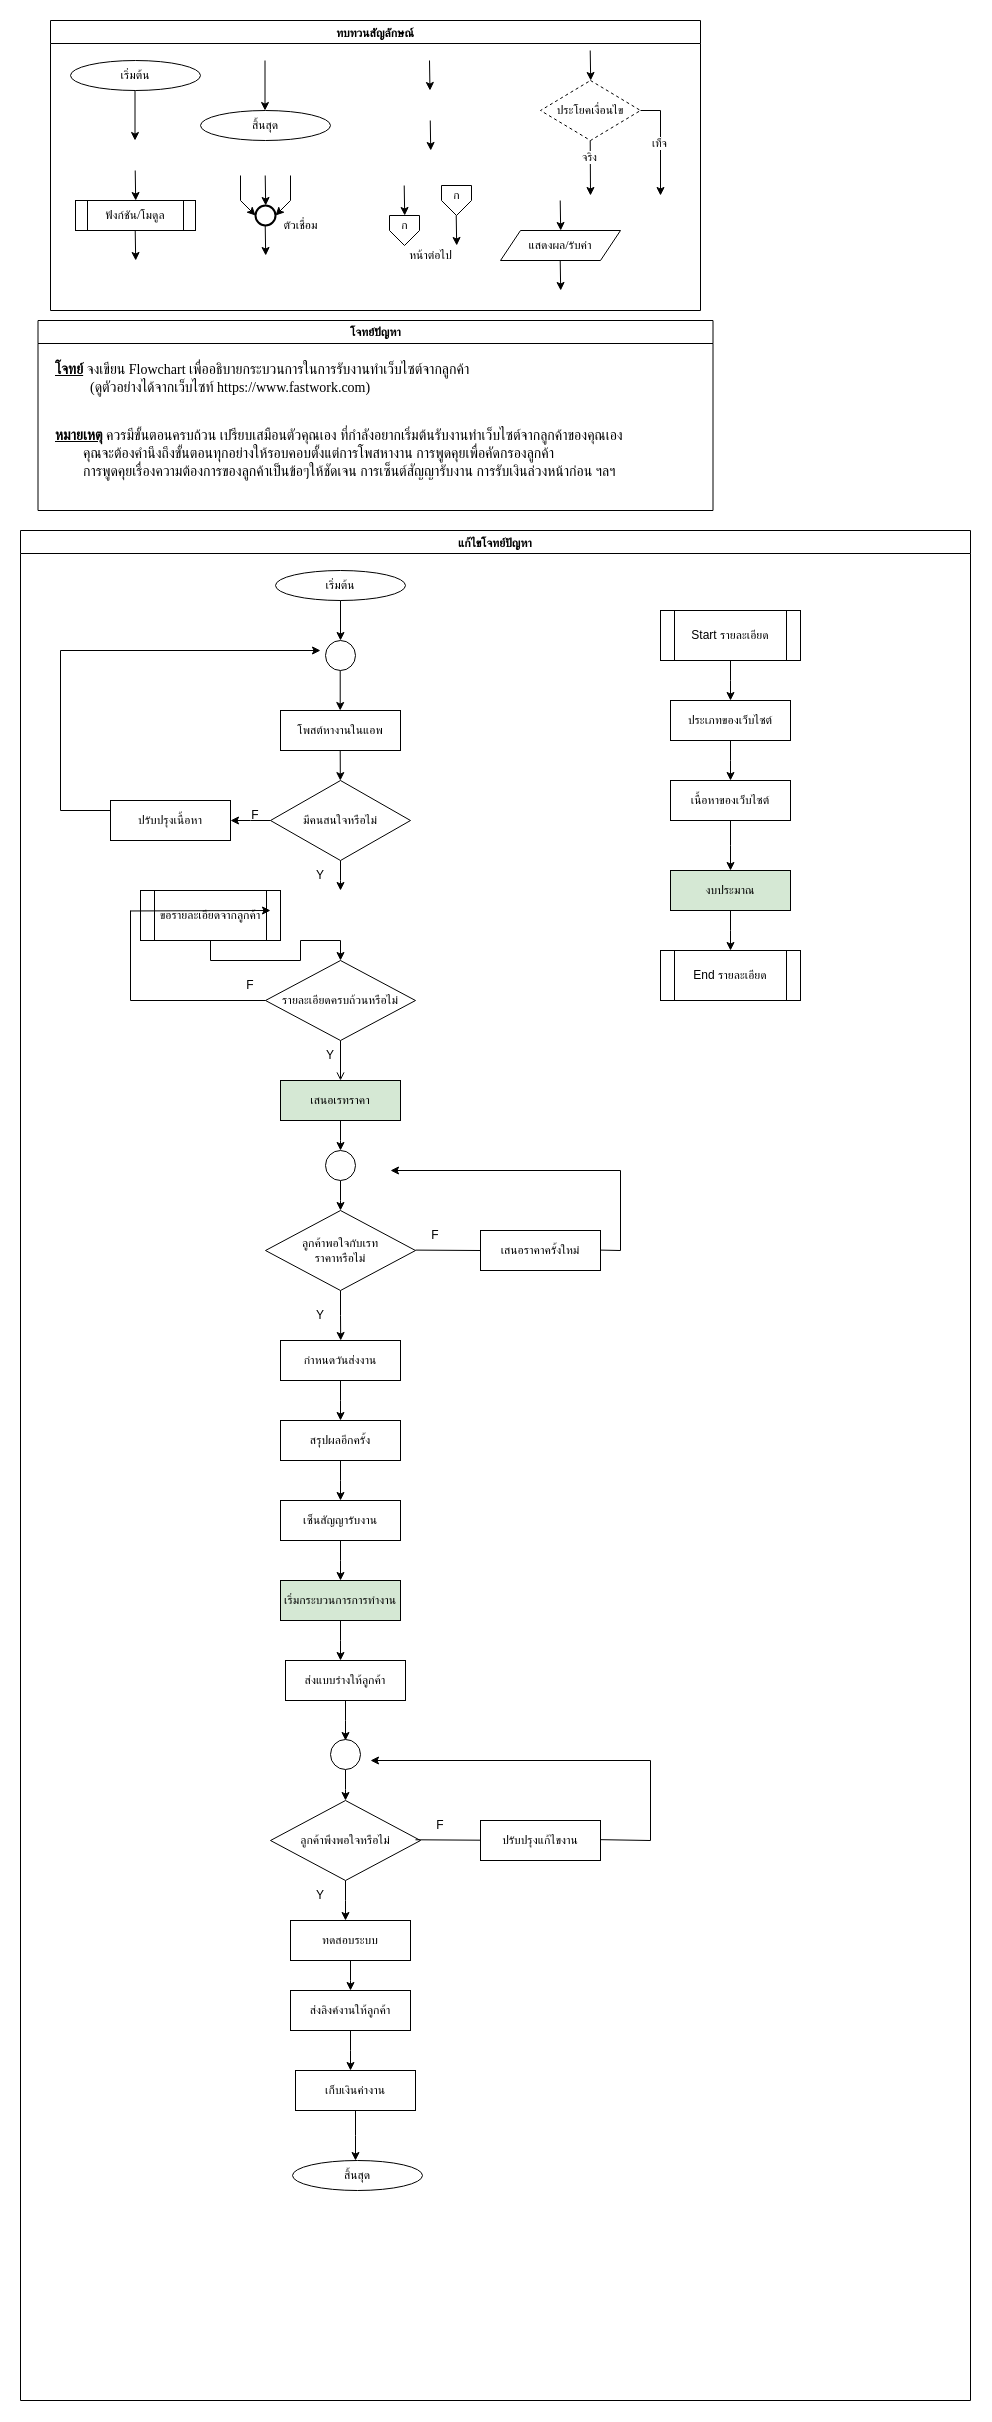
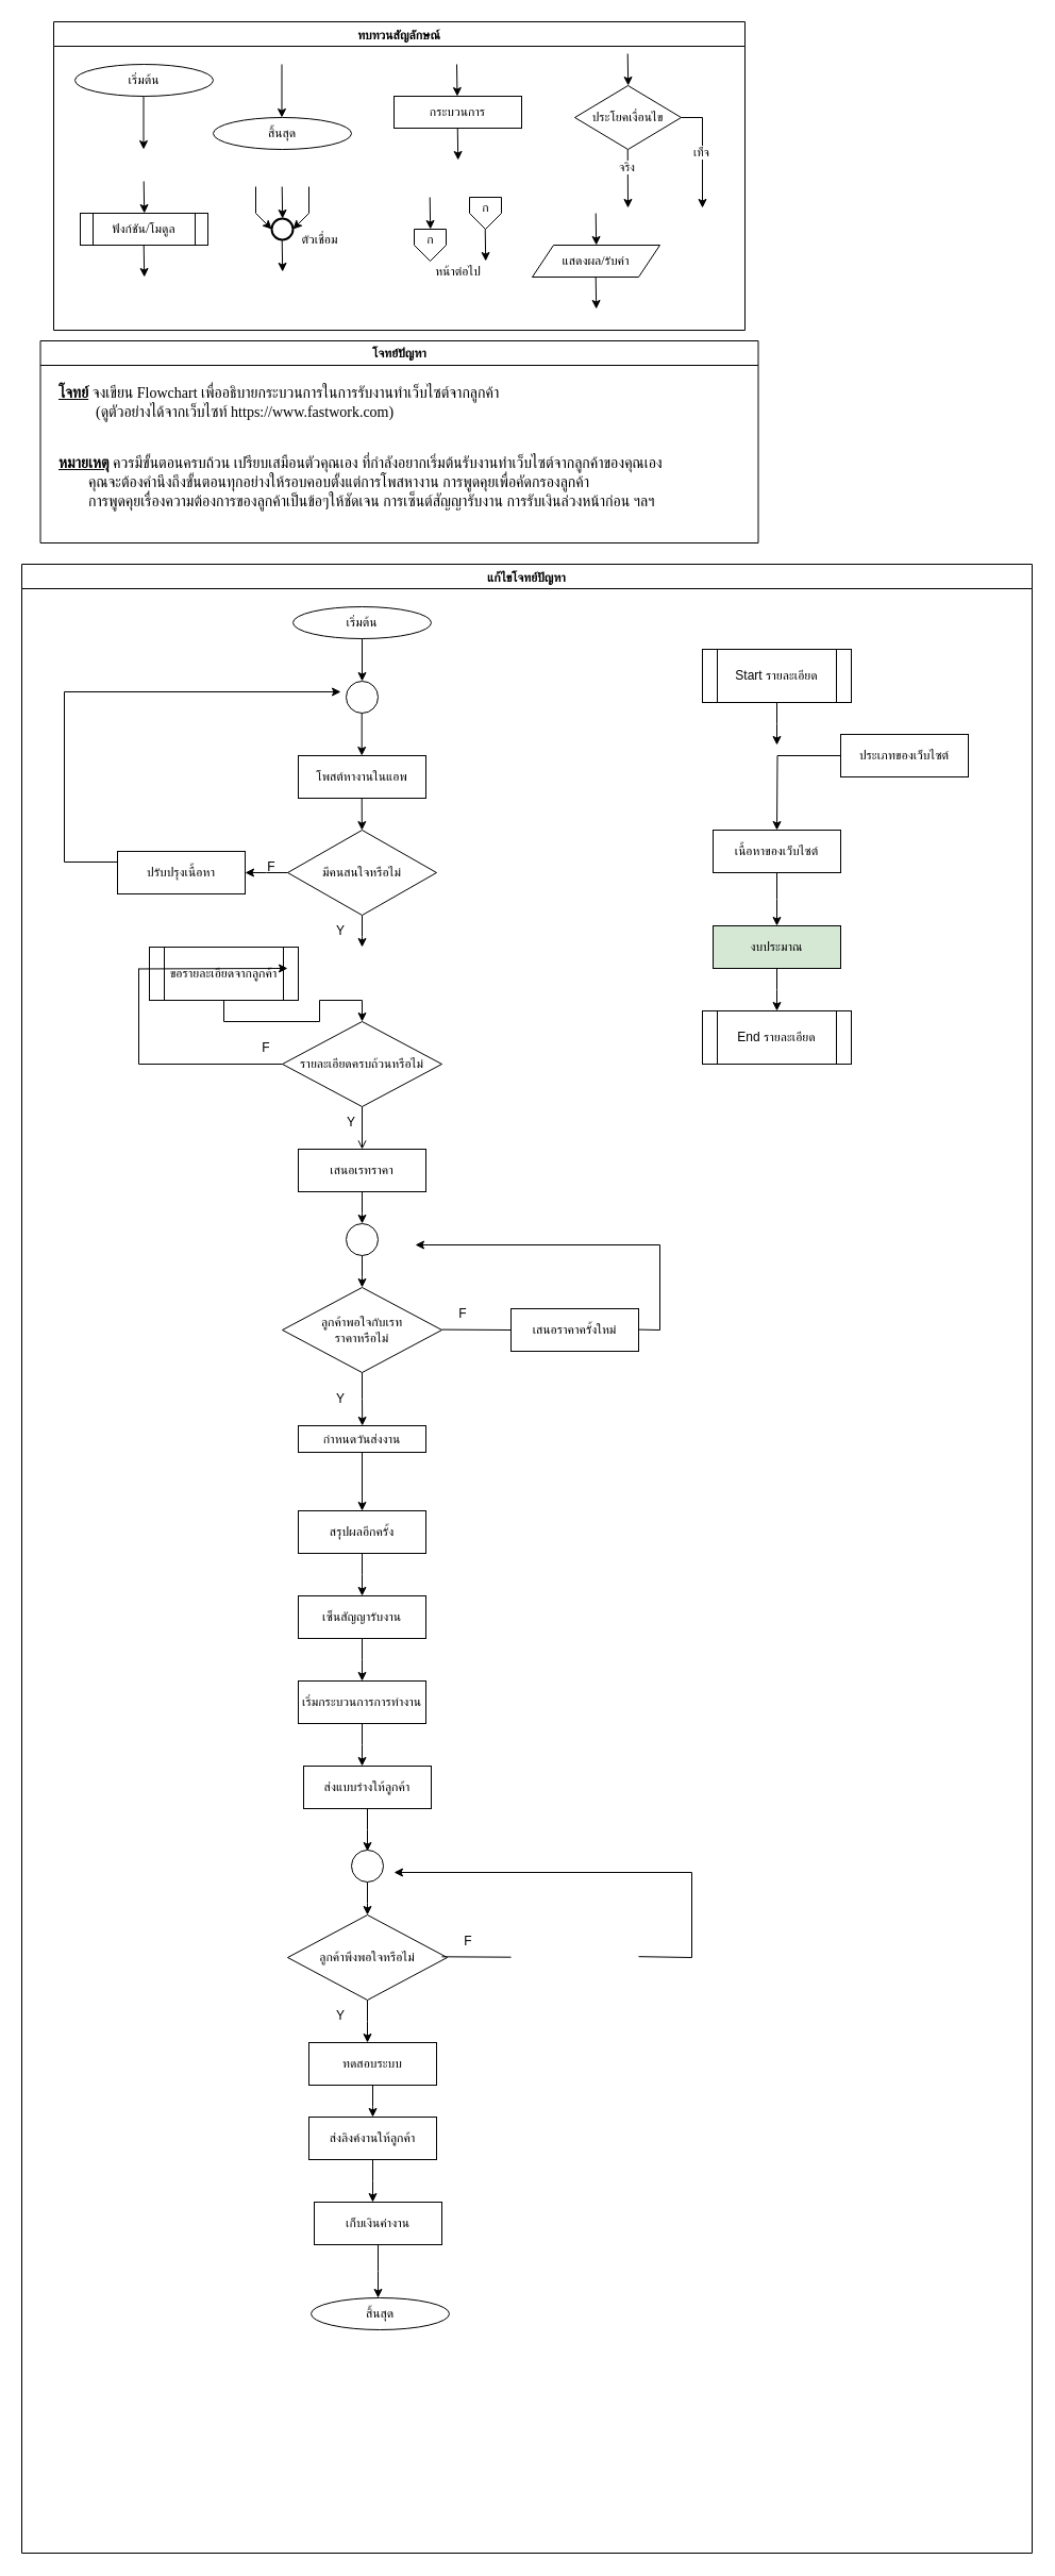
+ <mxCell id="7" value="กระบวนการ" style="rounded=0;whiteSpace=wrap;html=1;fontFamily=Sarabun;fontSource=https%3A%2F%2Ffonts.googleapis.com%2Fcss%3Ffamily%3DSarabun;" parent="2" vertex="1"><mxGeometry x="320" y="70" width="120" height="30" as="geometry" /></mxCell>
- <mxCell id="10" value="ประโยคเงื่อนไข" style="rhombus;whiteSpace=wrap;html=1;fontFamily=Sarabun;fontSource=https%3A%2F%2Ffonts.googleapis.com%2Fcss%3Ffamily%3DSarabun;dashed=1;" parent="2" vertex="1"><mxGeometry x="490" y="60" width="100" height="60" as="geometry" /></mxCell>
+ <mxCell id="10" value="ประโยคเงื่อนไข" style="rhombus;whiteSpace=wrap;html=1;fontFamily=Sarabun;fontSource=https%3A%2F%2Ffonts.googleapis.com%2Fcss%3Ffamily%3DSarabun;" parent="2" vertex="1"><mxGeometry x="490" y="60" width="100" height="60" as="geometry" /></mxCell>
- <mxCell id="94" value="ประเภทของเว็บไซต์" style="rounded=0;whiteSpace=wrap;html=1;" vertex="1" parent="35"><mxGeometry x="650" y="170" width="120" height="40" as="geometry" /></mxCell>
+ <mxCell id="94" value="ประเภทของเว็บไซต์" style="rounded=0;whiteSpace=wrap;html=1;" vertex="1" parent="35"><mxGeometry x="770" y="160" width="120" height="40" as="geometry" /></mxCell>
- <mxCell id="54" value="เสนอเรทราคา" style="rounded=0;whiteSpace=wrap;html=1;fillColor=#d5e8d4;" vertex="1" parent="35"><mxGeometry x="260" y="550" width="120" height="40" as="geometry" /></mxCell>
+ <mxCell id="54" value="เสนอเรทราคา" style="rounded=0;whiteSpace=wrap;html=1;" vertex="1" parent="35"><mxGeometry x="260" y="550" width="120" height="40" as="geometry" /></mxCell>
- <mxCell id="70" value="กำหนดวันส่งงาน" style="rounded=0;whiteSpace=wrap;html=1;" vertex="1" parent="35"><mxGeometry x="260" y="810" width="120" height="40" as="geometry" /></mxCell>
+ <mxCell id="70" value="กำหนดวันส่งงาน" style="rounded=0;whiteSpace=wrap;html=1;" vertex="1" parent="35"><mxGeometry x="260" y="810" width="120" height="25" as="geometry" /></mxCell>
- <mxCell id="72" value="เริ่มกระบวนการการทำงาน" style="rounded=0;whiteSpace=wrap;html=1;fillColor=#d5e8d4;" vertex="1" parent="35"><mxGeometry x="260" y="1050" width="120" height="40" as="geometry" /></mxCell>
+ <mxCell id="72" value="เริ่มกระบวนการการทำงาน" style="rounded=0;whiteSpace=wrap;html=1;" vertex="1" parent="35"><mxGeometry x="260" y="1050" width="120" height="40" as="geometry" /></mxCell>
- <mxCell id="81" value="ปรับปรุงแก้ไขงาน" style="rounded=0;whiteSpace=wrap;html=1;" vertex="1" parent="35"><mxGeometry x="460" y="1290" width="120" height="40" as="geometry" /></mxCell>
